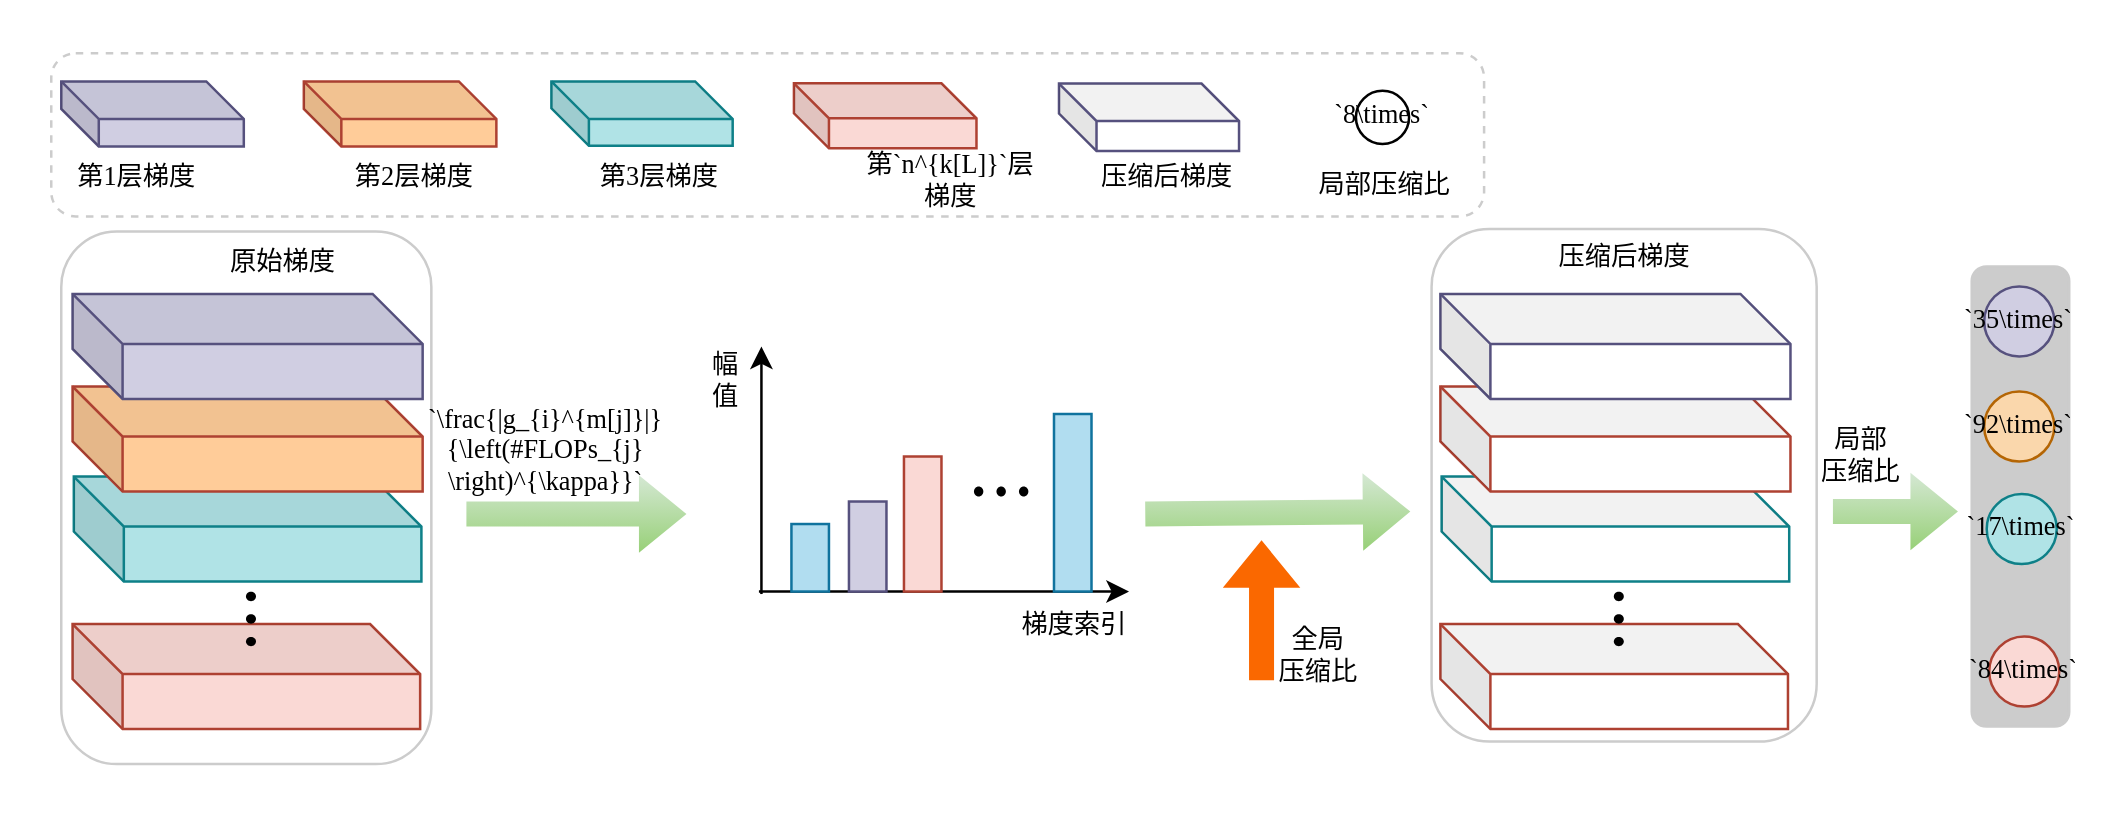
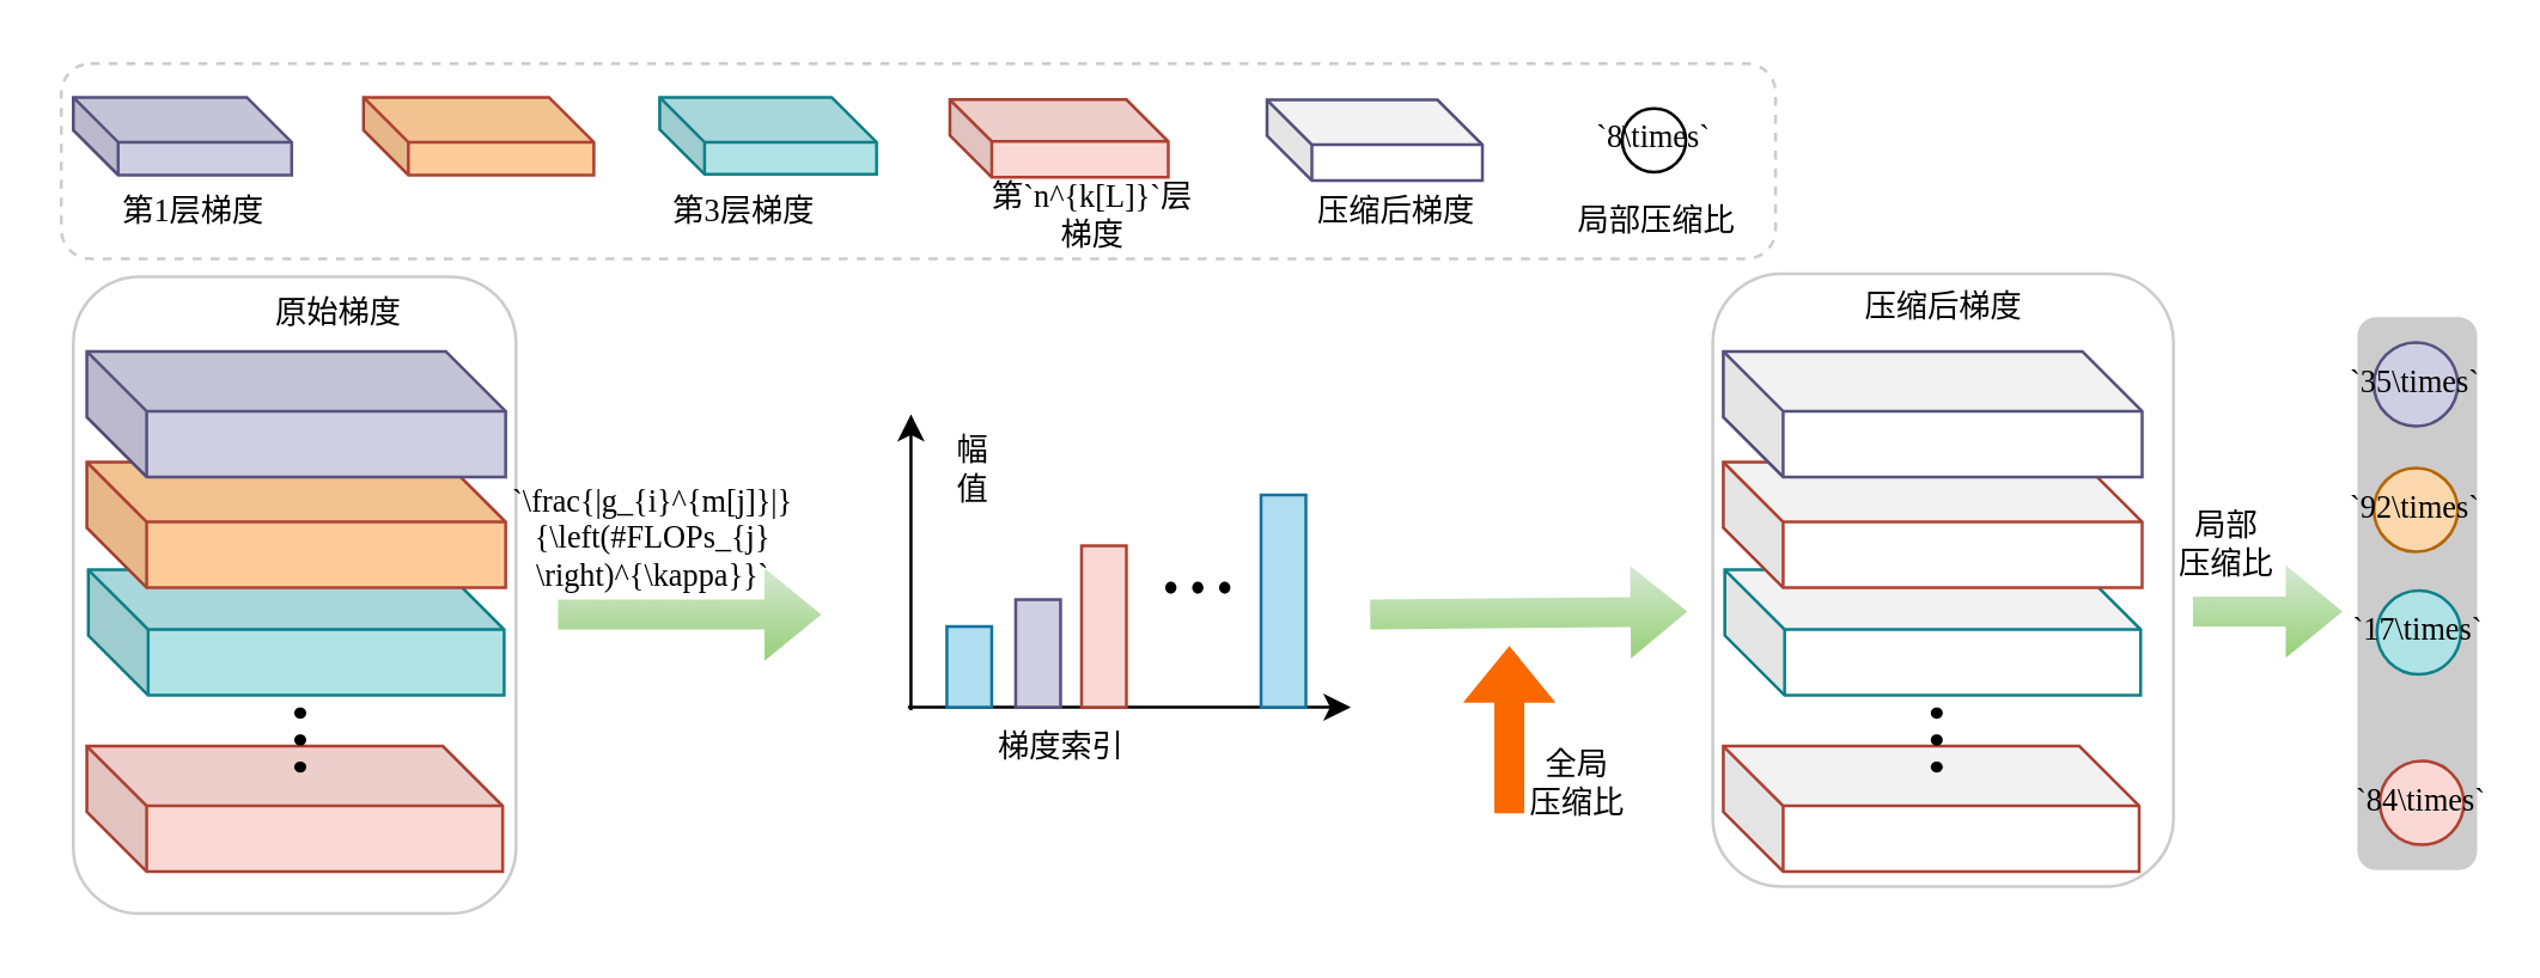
- <mxCell id="44" value="&lt;font style=&quot;font-size: 10.5px;&quot;&gt;第1层梯度&lt;/font&gt;" style="text;html=1;align=center;verticalAlign=middle;whiteSpace=wrap;rounded=0;fontFamily=宋体;fontSize=10.5;" parent="1" vertex="1"><mxGeometry x="23.15" y="64.74" width="62.74" height="13" as="geometry" /></mxCell>
+ <mxCell id="44" value="&lt;font style=&quot;font-size: 10.5px;&quot;&gt;第1层梯度&lt;/font&gt;" style="text;html=1;align=center;verticalAlign=middle;whiteSpace=wrap;rounded=0;fontFamily=宋体;fontSize=10.5;" parent="1" vertex="1"><mxGeometry x="33.15" y="64.74" width="62.74" height="13" as="geometry" /></mxCell>
- <mxCell id="45" value="&lt;font style=&quot;font-size: 10.5px;&quot;&gt;第2层梯度&lt;/font&gt;" style="text;html=1;align=center;verticalAlign=middle;whiteSpace=wrap;rounded=0;fontFamily=宋体;fontSize=10.5;" parent="1" vertex="1"><mxGeometry x="134" y="64.74" width="62.74" height="13" as="geometry" /></mxCell>
- <mxCell id="46" value="&lt;font style=&quot;font-size: 10.5px;&quot;&gt;第3层梯度&lt;/font&gt;" style="text;html=1;align=center;verticalAlign=middle;whiteSpace=wrap;rounded=0;fontFamily=宋体;fontSize=10.5;" parent="1" vertex="1"><mxGeometry x="232" y="64.74" width="62.74" height="13" as="geometry" /></mxCell>
+ <mxCell id="46" value="&lt;font style=&quot;font-size: 10.5px;&quot;&gt;第3层梯度&lt;/font&gt;" style="text;html=1;align=center;verticalAlign=middle;whiteSpace=wrap;rounded=0;fontFamily=宋体;fontSize=10.5;" parent="1" vertex="1"><mxGeometry x="217" y="64.74" width="62.74" height="13" as="geometry" /></mxCell>
- <mxCell id="47" value="&lt;font style=&quot;font-size: 10.5px;&quot;&gt;第`n^{k[L]}`层梯度&lt;/font&gt;" style="text;html=1;align=center;verticalAlign=middle;whiteSpace=wrap;rounded=0;fontFamily=宋体;fontSize=10.5;" parent="1" vertex="1"><mxGeometry x="343" y="65.74" width="74" height="13" as="geometry" /></mxCell>
+ <mxCell id="47" value="&lt;font style=&quot;font-size: 10.5px;&quot;&gt;第`n^{k[L]}`层梯度&lt;/font&gt;" style="text;html=1;align=center;verticalAlign=middle;whiteSpace=wrap;rounded=0;fontFamily=宋体;fontSize=10.5;" parent="1" vertex="1"><mxGeometry x="328" y="65.74" width="74" height="13" as="geometry" /></mxCell>
- <mxCell id="21" value="幅值" style="text;html=1;align=center;verticalAlign=middle;whiteSpace=wrap;rounded=0;fontFamily=宋体;fontSize=10.5;" parent="9" vertex="1"><mxGeometry width="16" height="34" as="geometry" /></mxCell>
+ <mxCell id="21" value="幅值" style="text;html=1;align=center;verticalAlign=middle;whiteSpace=wrap;rounded=0;fontFamily=宋体;fontSize=10.5;" parent="9" vertex="1"><mxGeometry x="35" y="5" width="16" height="34" as="geometry" /></mxCell>
- <mxCell id="20" value="梯度索引" style="text;html=1;align=center;verticalAlign=middle;whiteSpace=wrap;rounded=0;fontFamily=宋体;fontSize=10.5;" parent="9" vertex="1"><mxGeometry x="125" y="107" width="45" height="15" as="geometry" /></mxCell>
+ <mxCell id="20" value="梯度索引" style="text;html=1;align=center;verticalAlign=middle;whiteSpace=wrap;rounded=0;fontFamily=宋体;fontSize=10.5;" parent="9" vertex="1"><mxGeometry x="50" y="107" width="45" height="15" as="geometry" /></mxCell>
